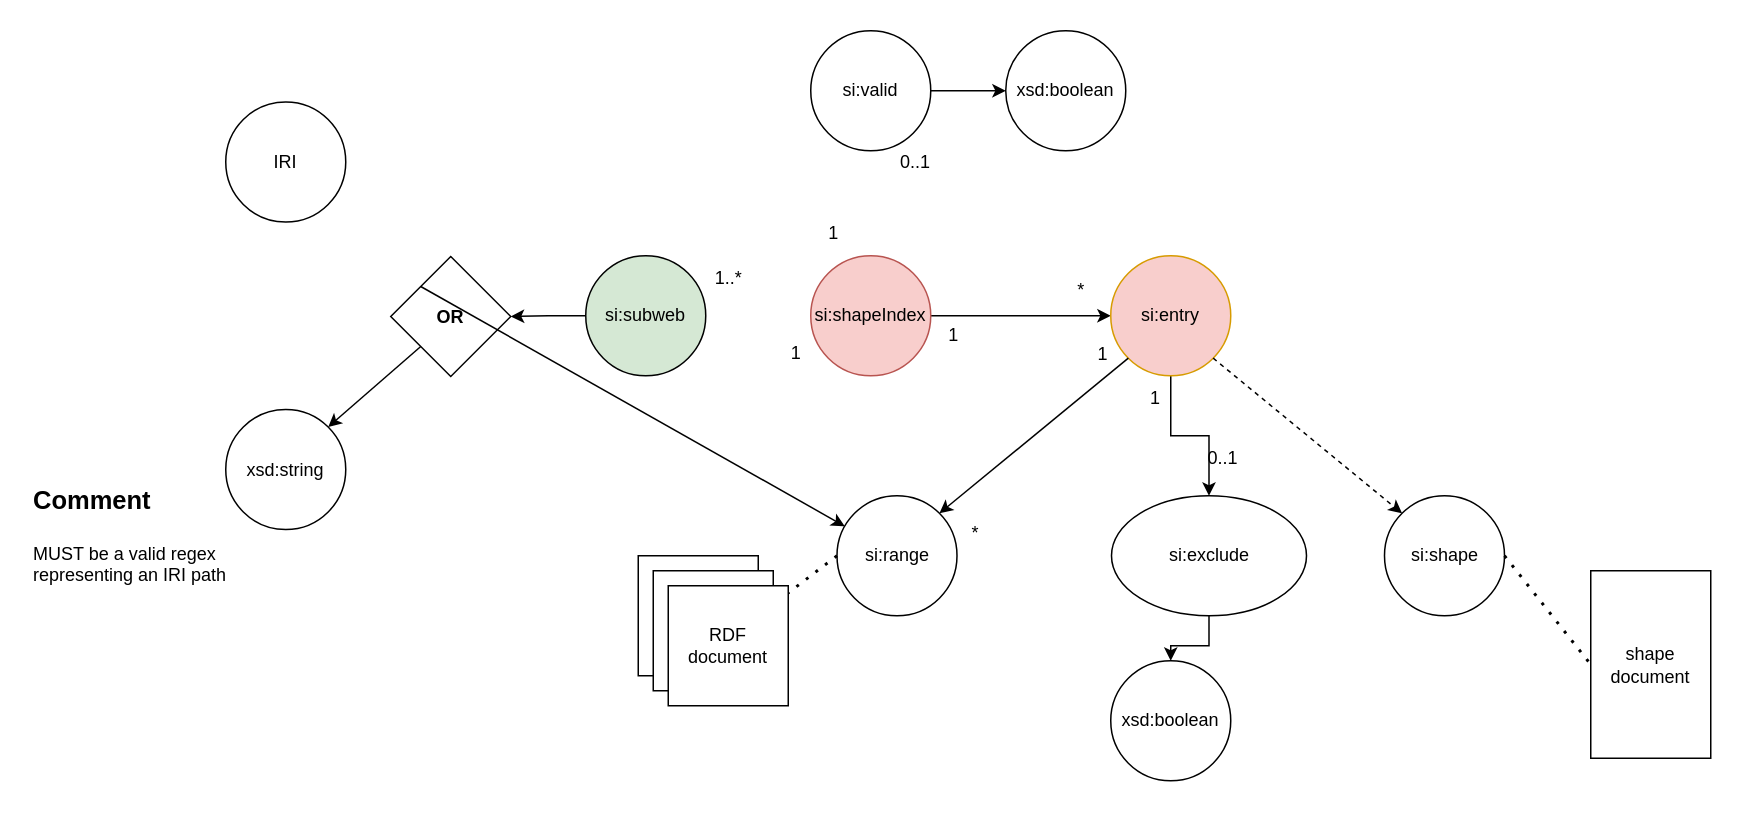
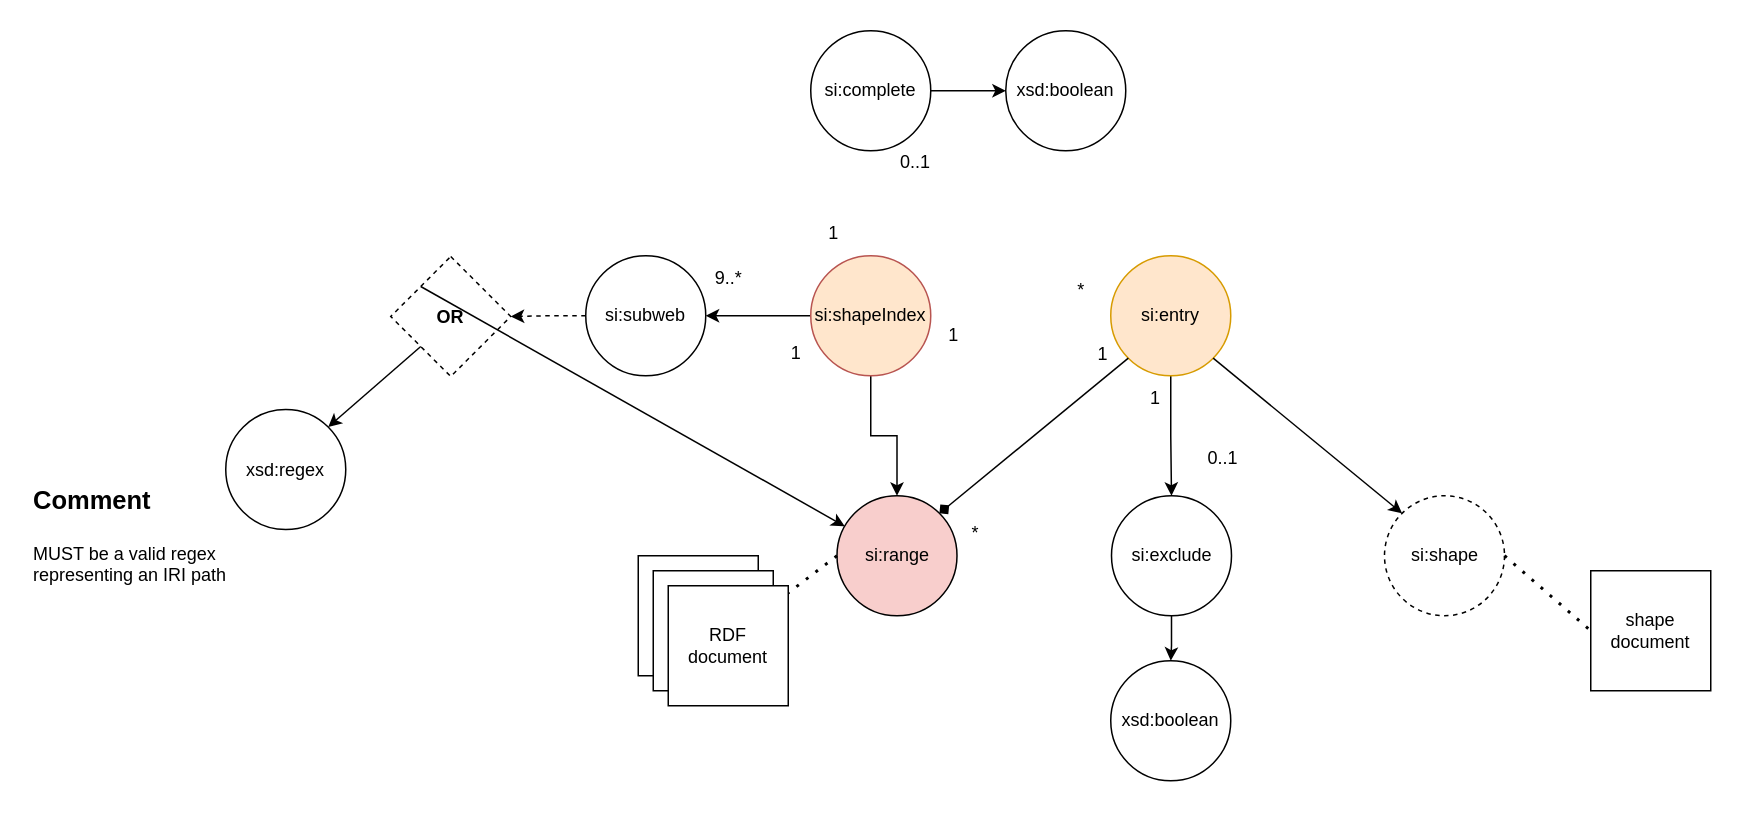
- <mxCell id="23" value="si:valid" style="ellipse;whiteSpace=wrap;html=1;aspect=fixed;" parent="1" vertex="1"><mxGeometry x="540" y="20" width="80" height="80" as="geometry" /></mxCell>
+ <mxCell id="23" value="si:complete" style="ellipse;whiteSpace=wrap;html=1;aspect=fixed;" parent="1" vertex="1"><mxGeometry x="540" y="20" width="80" height="80" as="geometry" /></mxCell>
- <mxCell id="30" value="IRI" style="ellipse;whiteSpace=wrap;html=1;aspect=fixed;" parent="1" vertex="1"><mxGeometry x="150" y="67.5" width="80" height="80" as="geometry" /></mxCell>
- <mxCell id="28" value="1..*" style="text;html=1;align=center;verticalAlign=middle;resizable=0;points=[];autosize=1;strokeColor=none;fillColor=none;" parent="1" vertex="1"><mxGeometry x="465" y="170" width="40" height="30" as="geometry" /></mxCell>
+ <mxCell id="28" value="9..*" style="text;html=1;align=center;verticalAlign=middle;resizable=0;points=[];autosize=1;strokeColor=none;fillColor=none;" parent="1" vertex="1"><mxGeometry x="465" y="170" width="40" height="30" as="geometry" /></mxCell>
- <mxCell id="25" style="edgeStyle=orthogonalEdgeStyle;rounded=0;orthogonalLoop=1;jettySize=auto;html=1;" parent="1" source="26" target="32" edge="1"><mxGeometry relative="1" as="geometry" /></mxCell>
+ <mxCell id="25" style="edgeStyle=orthogonalEdgeStyle;rounded=0;orthogonalLoop=1;jettySize=auto;html=1;dashed=1;" parent="1" source="26" target="32" edge="1"><mxGeometry relative="1" as="geometry" /></mxCell>
- <mxCell id="26" value="si:subweb" style="ellipse;whiteSpace=wrap;html=1;aspect=fixed;fillColor=#d5e8d4;" parent="1" vertex="1"><mxGeometry x="390" y="170" width="80" height="80" as="geometry" /></mxCell>
+ <mxCell id="26" value="si:subweb" style="ellipse;whiteSpace=wrap;html=1;aspect=fixed;" parent="1" vertex="1"><mxGeometry x="390" y="170" width="80" height="80" as="geometry" /></mxCell>
+ <mxCell id="3" style="edgeStyle=orthogonalEdgeStyle;rounded=0;orthogonalLoop=1;jettySize=auto;html=1;" parent="1" source="4" target="26" edge="1"><mxGeometry relative="1" as="geometry" /></mxCell>
- <mxCell id="4" value="si:shapeIndex" style="ellipse;whiteSpace=wrap;html=1;aspect=fixed;fillColor=#f8cecc;strokeColor=#b85450;" parent="1" vertex="1"><mxGeometry x="540" y="170" width="80" height="80" as="geometry" /></mxCell>
+ <mxCell id="4" value="si:shapeIndex" style="ellipse;whiteSpace=wrap;html=1;aspect=fixed;fillColor=#ffe6cc;strokeColor=#b85450;" parent="1" vertex="1"><mxGeometry x="540" y="170" width="80" height="80" as="geometry" /></mxCell>
- <mxCell id="2" style="edgeStyle=orthogonalEdgeStyle;rounded=0;orthogonalLoop=1;jettySize=auto;html=1;" parent="1" source="4" target="6" edge="1"><mxGeometry relative="1" as="geometry" /></mxCell>
+ <mxCell id="2" style="edgeStyle=orthogonalEdgeStyle;rounded=0;orthogonalLoop=1;jettySize=auto;html=1;" parent="1" source="4" target="7" edge="1"><mxGeometry relative="1" as="geometry" /></mxCell>
- <mxCell id="6" value="si:entry" style="ellipse;whiteSpace=wrap;html=1;aspect=fixed;fillColor=#f8cecc;strokeColor=#d79b00;" parent="1" vertex="1"><mxGeometry x="740" y="170" width="80" height="80" as="geometry" /></mxCell>
+ <mxCell id="6" value="si:entry" style="ellipse;whiteSpace=wrap;html=1;aspect=fixed;fillColor=#ffe6cc;strokeColor=#d79b00;" parent="1" vertex="1"><mxGeometry x="740" y="170" width="80" height="80" as="geometry" /></mxCell>
- <mxCell id="32" value="&lt;b&gt;OR&lt;/b&gt;" style="rhombus;whiteSpace=wrap;html=1;" parent="1" vertex="1"><mxGeometry x="260" y="170.5" width="80" height="80" as="geometry" /></mxCell>
+ <mxCell id="32" value="&lt;b&gt;OR&lt;/b&gt;" style="rhombus;whiteSpace=wrap;html=1;dashed=1;" parent="1" vertex="1"><mxGeometry x="260" y="170.5" width="80" height="80" as="geometry" /></mxCell>
- <mxCell id="38" value="" style="endArrow=classic;html=1;rounded=0;exitX=1;exitY=1;exitDx=0;exitDy=0;entryX=0;entryY=0;entryDx=0;entryDy=0;dashed=1;" parent="1" source="6" target="8" edge="1"><mxGeometry width="50" height="50" relative="1" as="geometry"><mxPoint x="762" y="248" as="sourcePoint" /><mxPoint x="636" y="352" as="targetPoint" /></mxGeometry></mxCell>
+ <mxCell id="38" value="" style="endArrow=classic;html=1;rounded=0;exitX=1;exitY=1;exitDx=0;exitDy=0;entryX=0;entryY=0;entryDx=0;entryDy=0;" parent="1" source="6" target="8" edge="1"><mxGeometry width="50" height="50" relative="1" as="geometry"><mxPoint x="762" y="248" as="sourcePoint" /><mxPoint x="636" y="352" as="targetPoint" /></mxGeometry></mxCell>
- <mxCell id="31" value="xsd:string" style="ellipse;whiteSpace=wrap;html=1;aspect=fixed;" parent="1" vertex="1"><mxGeometry x="150" y="272.5" width="80" height="80" as="geometry" /></mxCell>
+ <mxCell id="31" value="xsd:regex" style="ellipse;whiteSpace=wrap;html=1;aspect=fixed;" parent="1" vertex="1"><mxGeometry x="150" y="272.5" width="80" height="80" as="geometry" /></mxCell>
- <mxCell id="36" value="" style="endArrow=classic;html=1;rounded=0;exitX=0;exitY=1;exitDx=0;exitDy=0;entryX=1;entryY=0;entryDx=0;entryDy=0;" parent="1" source="6" target="7" edge="1"><mxGeometry width="50" height="50" relative="1" as="geometry"><mxPoint x="550" y="350" as="sourcePoint" /><mxPoint x="600" y="300" as="targetPoint" /></mxGeometry></mxCell>
+ <mxCell id="36" value="" style="endArrow=diamond;html=1;rounded=0;exitX=0;exitY=1;exitDx=0;exitDy=0;entryX=1;entryY=0;entryDx=0;entryDy=0;" parent="1" source="6" target="7" edge="1"><mxGeometry width="50" height="50" relative="1" as="geometry"><mxPoint x="550" y="350" as="sourcePoint" /><mxPoint x="600" y="300" as="targetPoint" /></mxGeometry></mxCell>
- <mxCell id="7" value="si:range" style="ellipse;whiteSpace=wrap;html=1;aspect=fixed;" parent="1" vertex="1"><mxGeometry x="557.5" y="330" width="80" height="80" as="geometry" /></mxCell>
+ <mxCell id="7" value="si:range" style="ellipse;whiteSpace=wrap;html=1;aspect=fixed;fillColor=#f8cecc;" parent="1" vertex="1"><mxGeometry x="557.5" y="330" width="80" height="80" as="geometry" /></mxCell>
- <mxCell id="20" value="si:exclude" style="ellipse;whiteSpace=wrap;html=1;aspect=fixed;" parent="1" vertex="1"><mxGeometry x="740.5" y="330" width="130" height="80" as="geometry" /></mxCell>
+ <mxCell id="20" value="si:exclude" style="ellipse;whiteSpace=wrap;html=1;aspect=fixed;" parent="1" vertex="1"><mxGeometry x="740.5" y="330" width="80" height="80" as="geometry" /></mxCell>
- <mxCell id="8" value="si:shape" style="ellipse;whiteSpace=wrap;html=1;aspect=fixed;" parent="1" vertex="1"><mxGeometry x="922.5" y="330" width="80" height="80" as="geometry" /></mxCell>
+ <mxCell id="8" value="si:shape" style="ellipse;whiteSpace=wrap;html=1;aspect=fixed;dashed=1;" parent="1" vertex="1"><mxGeometry x="922.5" y="330" width="80" height="80" as="geometry" /></mxCell>
- <mxCell id="13" value="shape document" style="whiteSpace=wrap;html=1;aspect=fixed;" parent="1" vertex="1"><mxGeometry x="1060" y="380" width="80" height="125" as="geometry" /></mxCell>
+ <mxCell id="13" value="shape document" style="whiteSpace=wrap;html=1;aspect=fixed;" parent="1" vertex="1"><mxGeometry x="1060" y="380" width="80" height="80" as="geometry" /></mxCell>
